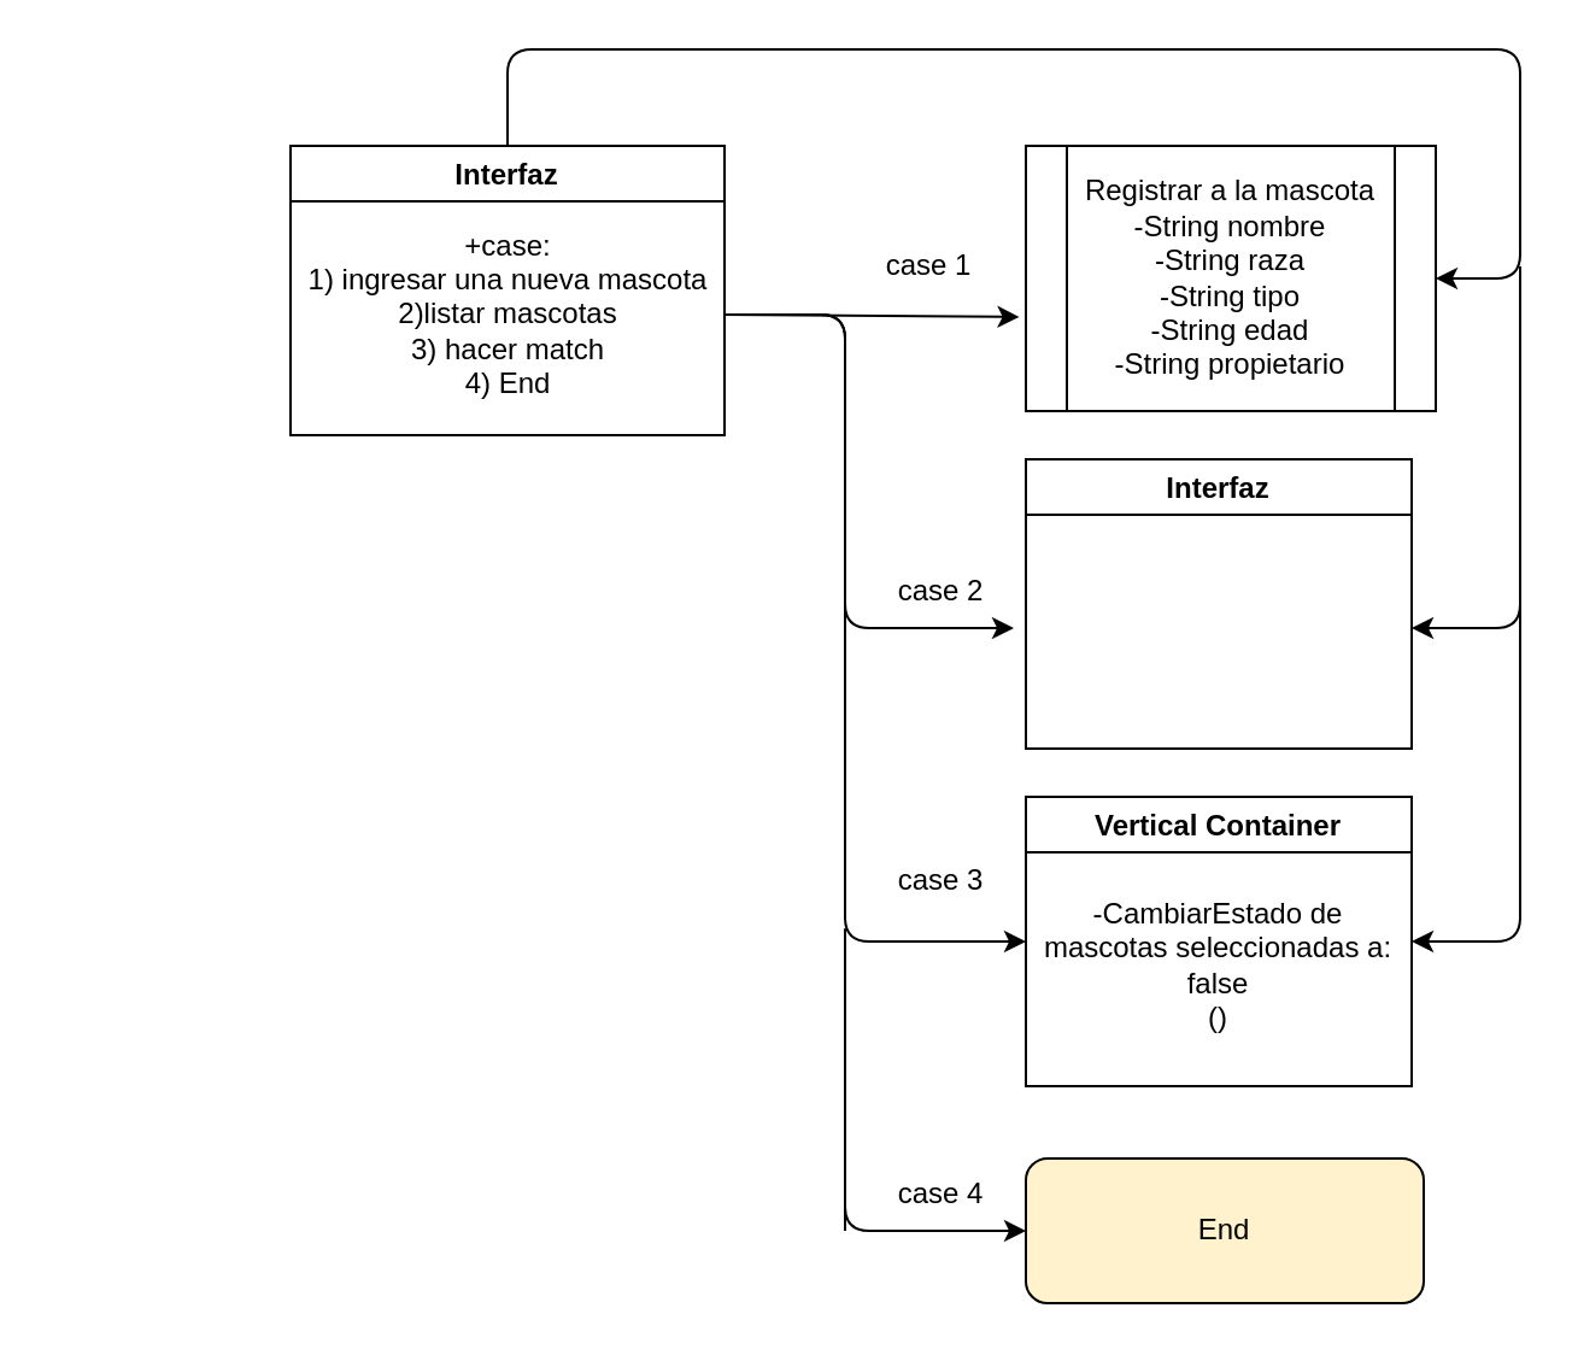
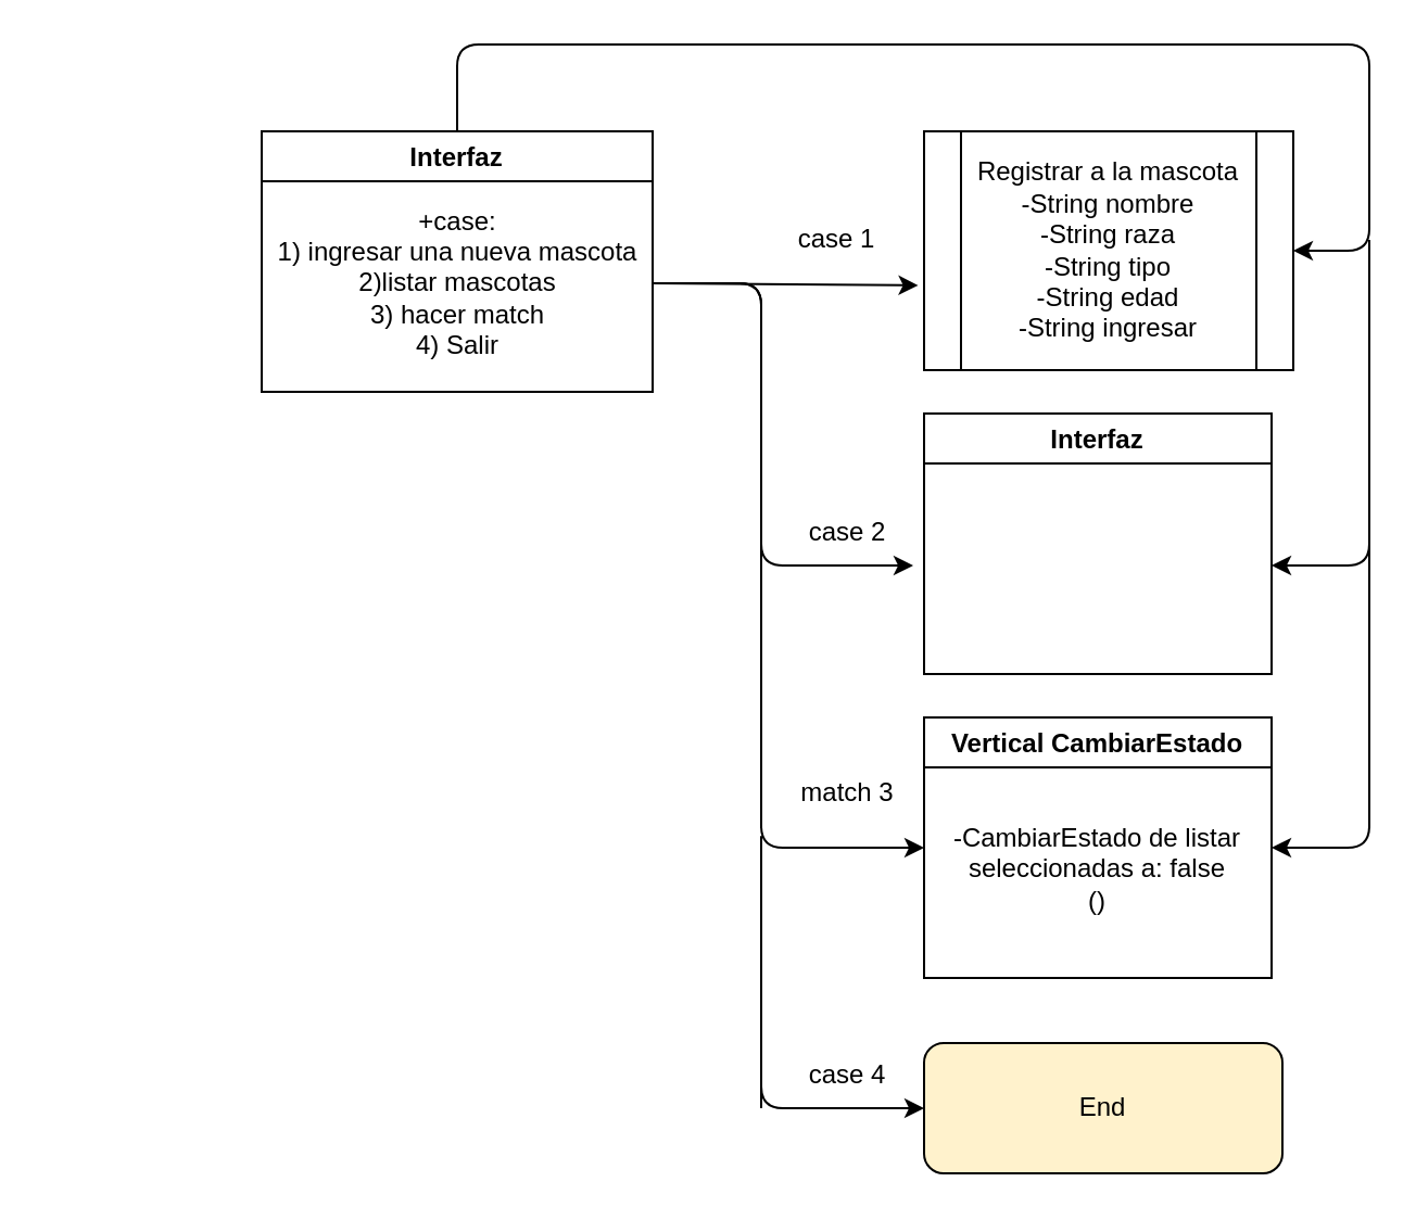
- <mxCell id="3" value="Registrar a la mascota&lt;br&gt;-String nombre&lt;br&gt;-String raza&lt;br&gt;-String tipo&lt;br&gt;-String edad&lt;br&gt;-String propietario" style="text;html=1;strokeColor=none;fillColor=none;align=center;verticalAlign=middle;whiteSpace=wrap;rounded=0;" vertex="1" parent="1"><mxGeometry x="445" y="60" width="130" height="110" as="geometry" /></mxCell>
+ <mxCell id="3" value="Registrar a la mascota&lt;br&gt;-String nombre&lt;br&gt;-String raza&lt;br&gt;-String tipo&lt;br&gt;-String edad&lt;br&gt;-String ingresar" style="text;html=1;strokeColor=none;fillColor=none;align=center;verticalAlign=middle;whiteSpace=wrap;rounded=0;" vertex="1" parent="1"><mxGeometry x="445" y="60" width="130" height="110" as="geometry" /></mxCell>
- <mxCell id="8" value="+case:&lt;br&gt;1) ingresar una nueva mascota&lt;br&gt;2)listar mascotas&lt;br&gt;3) hacer match&lt;br&gt;4) End" style="text;html=1;align=center;verticalAlign=middle;resizable=0;points=[];autosize=1;strokeColor=none;fillColor=none;" vertex="1" parent="7"><mxGeometry y="30" width="180" height="80" as="geometry" /></mxCell>
+ <mxCell id="8" value="+case:&lt;br&gt;1) ingresar una nueva mascota&lt;br&gt;2)listar mascotas&lt;br&gt;3) hacer match&lt;br&gt;4) Salir" style="text;html=1;align=center;verticalAlign=middle;resizable=0;points=[];autosize=1;strokeColor=none;fillColor=none;" vertex="1" parent="7"><mxGeometry y="30" width="180" height="80" as="geometry" /></mxCell>
- <mxCell id="5" value="Vertical Container" style="swimlane;" vertex="1" parent="1"><mxGeometry x="425" y="330" width="160" height="120" as="geometry" /></mxCell>
+ <mxCell id="5" value="Vertical CambiarEstado" style="swimlane;" vertex="1" parent="1"><mxGeometry x="425" y="330" width="160" height="120" as="geometry" /></mxCell>
- <mxCell id="14" value="case 3" style="text;html=1;strokeColor=none;fillColor=none;align=center;verticalAlign=middle;whiteSpace=wrap;rounded=0;" vertex="1" parent="1"><mxGeometry x="360" y="350" width="60" height="30" as="geometry" /></mxCell>
+ <mxCell id="14" value="match 3" style="text;html=1;strokeColor=none;fillColor=none;align=center;verticalAlign=middle;whiteSpace=wrap;rounded=0;" vertex="1" parent="1"><mxGeometry x="360" y="350" width="60" height="30" as="geometry" /></mxCell>
- <mxCell id="6" value="-CambiarEstado de mascotas seleccionadas a: false&lt;br&gt;()" style="text;html=1;strokeColor=none;fillColor=none;align=center;verticalAlign=middle;whiteSpace=wrap;rounded=0;" vertex="1" parent="5"><mxGeometry y="20" width="160" height="100" as="geometry" /></mxCell>
+ <mxCell id="6" value="-CambiarEstado de listar seleccionadas a: false&lt;br&gt;()" style="text;html=1;strokeColor=none;fillColor=none;align=center;verticalAlign=middle;whiteSpace=wrap;rounded=0;" vertex="1" parent="5"><mxGeometry y="20" width="160" height="100" as="geometry" /></mxCell>
